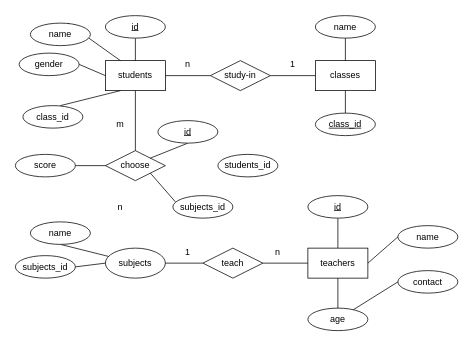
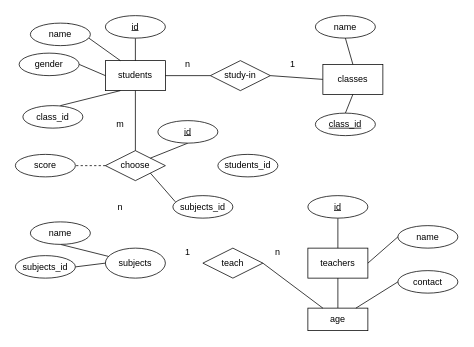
- <mxCell id="14" value="classes" style="rounded=0;whiteSpace=wrap;html=1;" vertex="1" parent="1"><mxGeometry x="420" y="80" width="80" height="40" as="geometry" /></mxCell>
+ <mxCell id="14" value="classes" style="rounded=0;whiteSpace=wrap;html=1;" vertex="1" parent="1"><mxGeometry x="430" y="85" width="80" height="40" as="geometry" /></mxCell>
- <mxCell id="33" value="" style="endArrow=none;html=1;rounded=0;exitX=0;exitY=0.5;exitDx=0;exitDy=0;entryX=1;entryY=0.5;entryDx=0;entryDy=0;" edge="1" parent="1" source="26" target="34"><mxGeometry width="50" height="50" relative="1" as="geometry"><mxPoint x="250" y="230" as="sourcePoint" /><mxPoint x="100" y="220" as="targetPoint" /></mxGeometry></mxCell>
+ <mxCell id="33" value="" style="endArrow=none;html=1;rounded=0;exitX=0;exitY=0.5;exitDx=0;exitDy=0;entryX=1;entryY=0.5;entryDx=0;entryDy=0;dashed=1;" edge="1" parent="1" source="26" target="34"><mxGeometry width="50" height="50" relative="1" as="geometry"><mxPoint x="250" y="230" as="sourcePoint" /><mxPoint x="100" y="220" as="targetPoint" /></mxGeometry></mxCell>
- <mxCell id="46" value="" style="endArrow=none;html=1;rounded=0;exitX=1;exitY=0.5;exitDx=0;exitDy=0;entryX=0;entryY=0.5;entryDx=0;entryDy=0;" edge="1" parent="1" source="21" target="47"><mxGeometry width="50" height="50" relative="1" as="geometry"><mxPoint x="410" y="260" as="sourcePoint" /><mxPoint x="270" y="350" as="targetPoint" /></mxGeometry></mxCell>
- <mxCell id="48" value="" style="endArrow=none;html=1;rounded=0;exitX=1;exitY=0.5;exitDx=0;exitDy=0;entryX=0;entryY=0.5;entryDx=0;entryDy=0;" edge="1" parent="1" source="47" target="37"><mxGeometry width="50" height="50" relative="1" as="geometry"><mxPoint x="410" y="260" as="sourcePoint" /><mxPoint x="460" y="210" as="targetPoint" /></mxGeometry></mxCell>
+ <mxCell id="48" value="" style="endArrow=none;html=1;rounded=0;exitX=1;exitY=0.5;exitDx=0;exitDy=0;" edge="1" parent="1" source="47" target="41"><mxGeometry width="50" height="50" relative="1" as="geometry"><mxPoint x="410" y="260" as="sourcePoint" /><mxPoint x="460" y="210" as="targetPoint" /></mxGeometry></mxCell>
- <mxCell id="41" value="age" style="ellipse;whiteSpace=wrap;html=1;" vertex="1" parent="1"><mxGeometry x="410" y="410" width="80" height="30" as="geometry" /></mxCell>
+ <mxCell id="41" value="age" style="whiteSpace=wrap;html=1;rounded=0;" vertex="1" parent="1"><mxGeometry x="410" y="410" width="80" height="30" as="geometry" /></mxCell>
